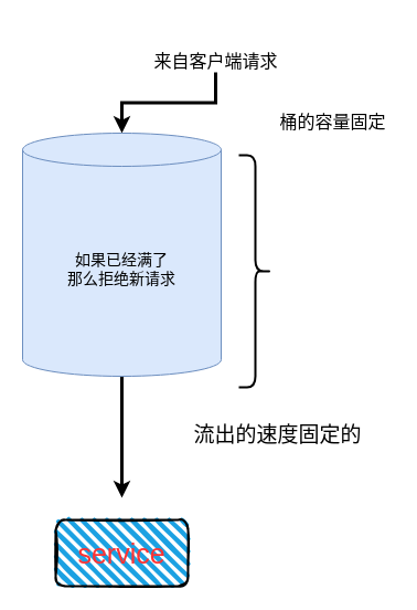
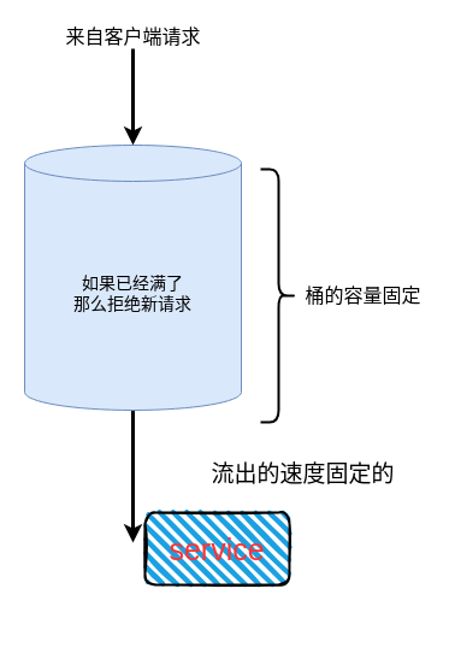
- <mxCell id="7" value="来自客户端请求" style="text;html=1;align=center;verticalAlign=middle;resizable=0;points=[];autosize=1;strokeColor=none;fillColor=none;fontSize=16;" vertex="1" parent="1"><mxGeometry x="130" y="45" width="130" height="20" as="geometry" /></mxCell>
+ <mxCell id="7" value="来自客户端请求" style="text;html=1;align=center;verticalAlign=middle;resizable=0;points=[];autosize=1;strokeColor=none;fillColor=none;fontSize=16;" vertex="1" parent="1"><mxGeometry x="45" y="20" width="130" height="20" as="geometry" /></mxCell>
- <mxCell id="5" value="桶的容量固定" style="text;html=1;align=center;verticalAlign=middle;resizable=0;points=[];autosize=1;strokeColor=none;fillColor=none;fontSize=16;" vertex="1" parent="1"><mxGeometry x="246" y="100" width="110" height="20" as="geometry" /></mxCell>
+ <mxCell id="5" value="桶的容量固定" style="text;html=1;align=center;verticalAlign=middle;resizable=0;points=[];autosize=1;strokeColor=none;fillColor=none;fontSize=16;" vertex="1" parent="1"><mxGeometry x="246" y="235" width="110" height="20" as="geometry" /></mxCell>
- <mxCell id="8" value="&lt;span style=&quot;font-size: 25px&quot;&gt;&lt;font color=&quot;#ff3333&quot;&gt;service&lt;/font&gt;&lt;/span&gt;" style="rounded=1;whiteSpace=wrap;html=1;strokeWidth=2;fillWeight=4;hachureGap=8;hachureAngle=45;fillColor=#1ba1e2;sketch=1;fontSize=16;" vertex="1" parent="1"><mxGeometry x="50" y="470" width="120" height="60" as="geometry" /></mxCell>
+ <mxCell id="8" value="&lt;span style=&quot;font-size: 25px&quot;&gt;&lt;font color=&quot;#ff3333&quot;&gt;service&lt;/font&gt;&lt;/span&gt;" style="rounded=1;whiteSpace=wrap;html=1;strokeWidth=2;fillWeight=4;hachureGap=8;hachureAngle=45;fillColor=#1ba1e2;sketch=1;fontSize=16;" vertex="1" parent="1"><mxGeometry x="120" y="425" width="120" height="60" as="geometry" /></mxCell>
